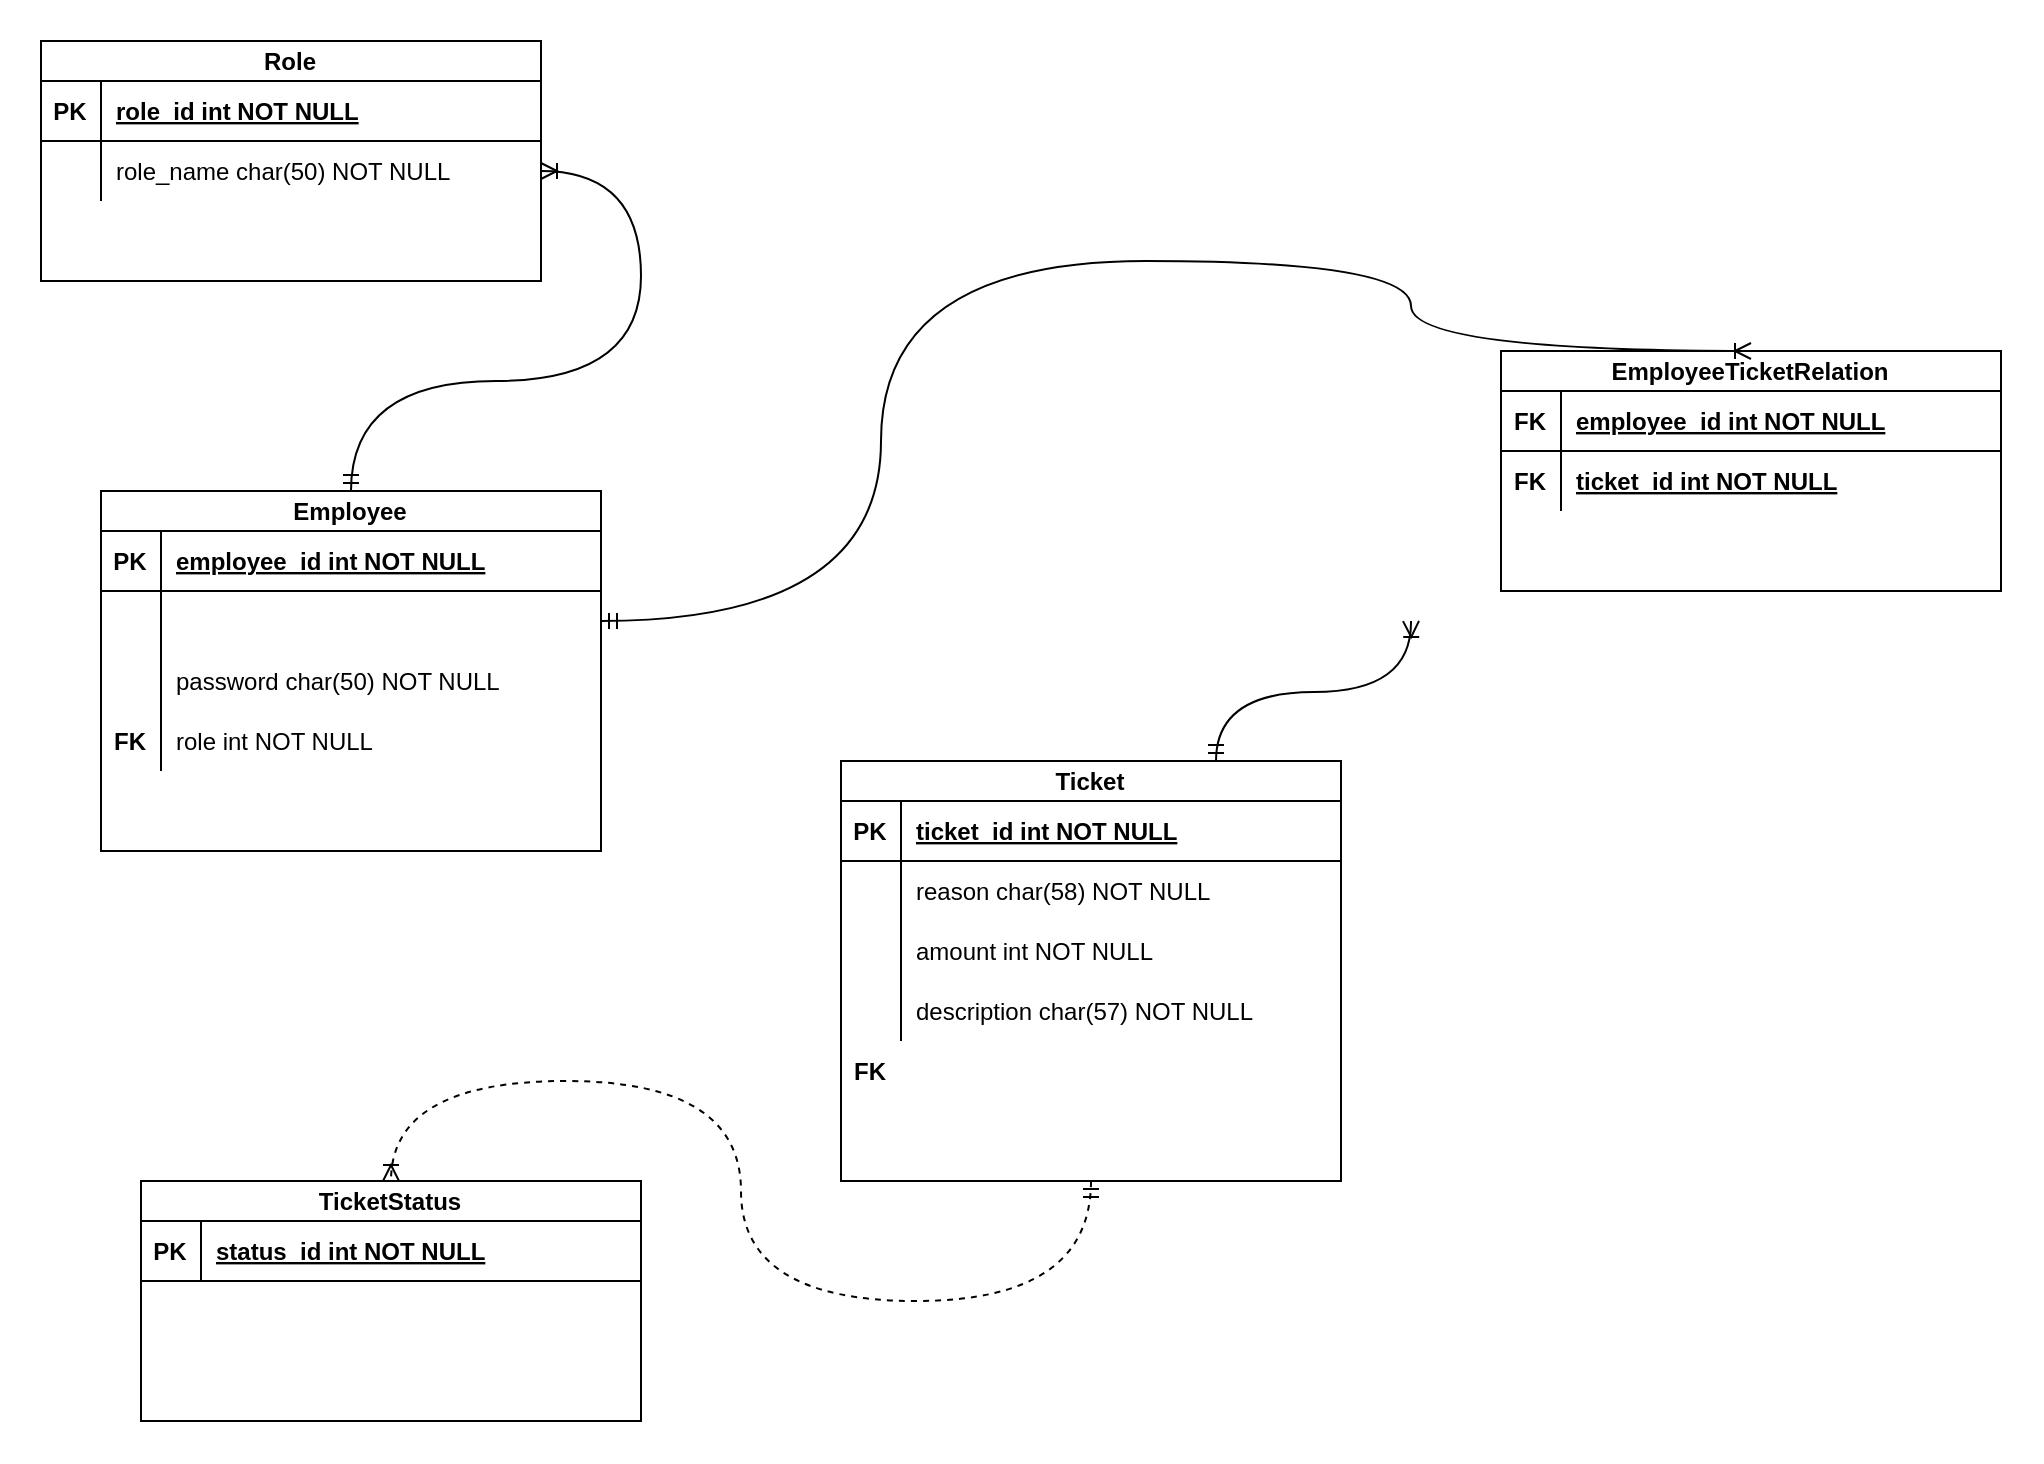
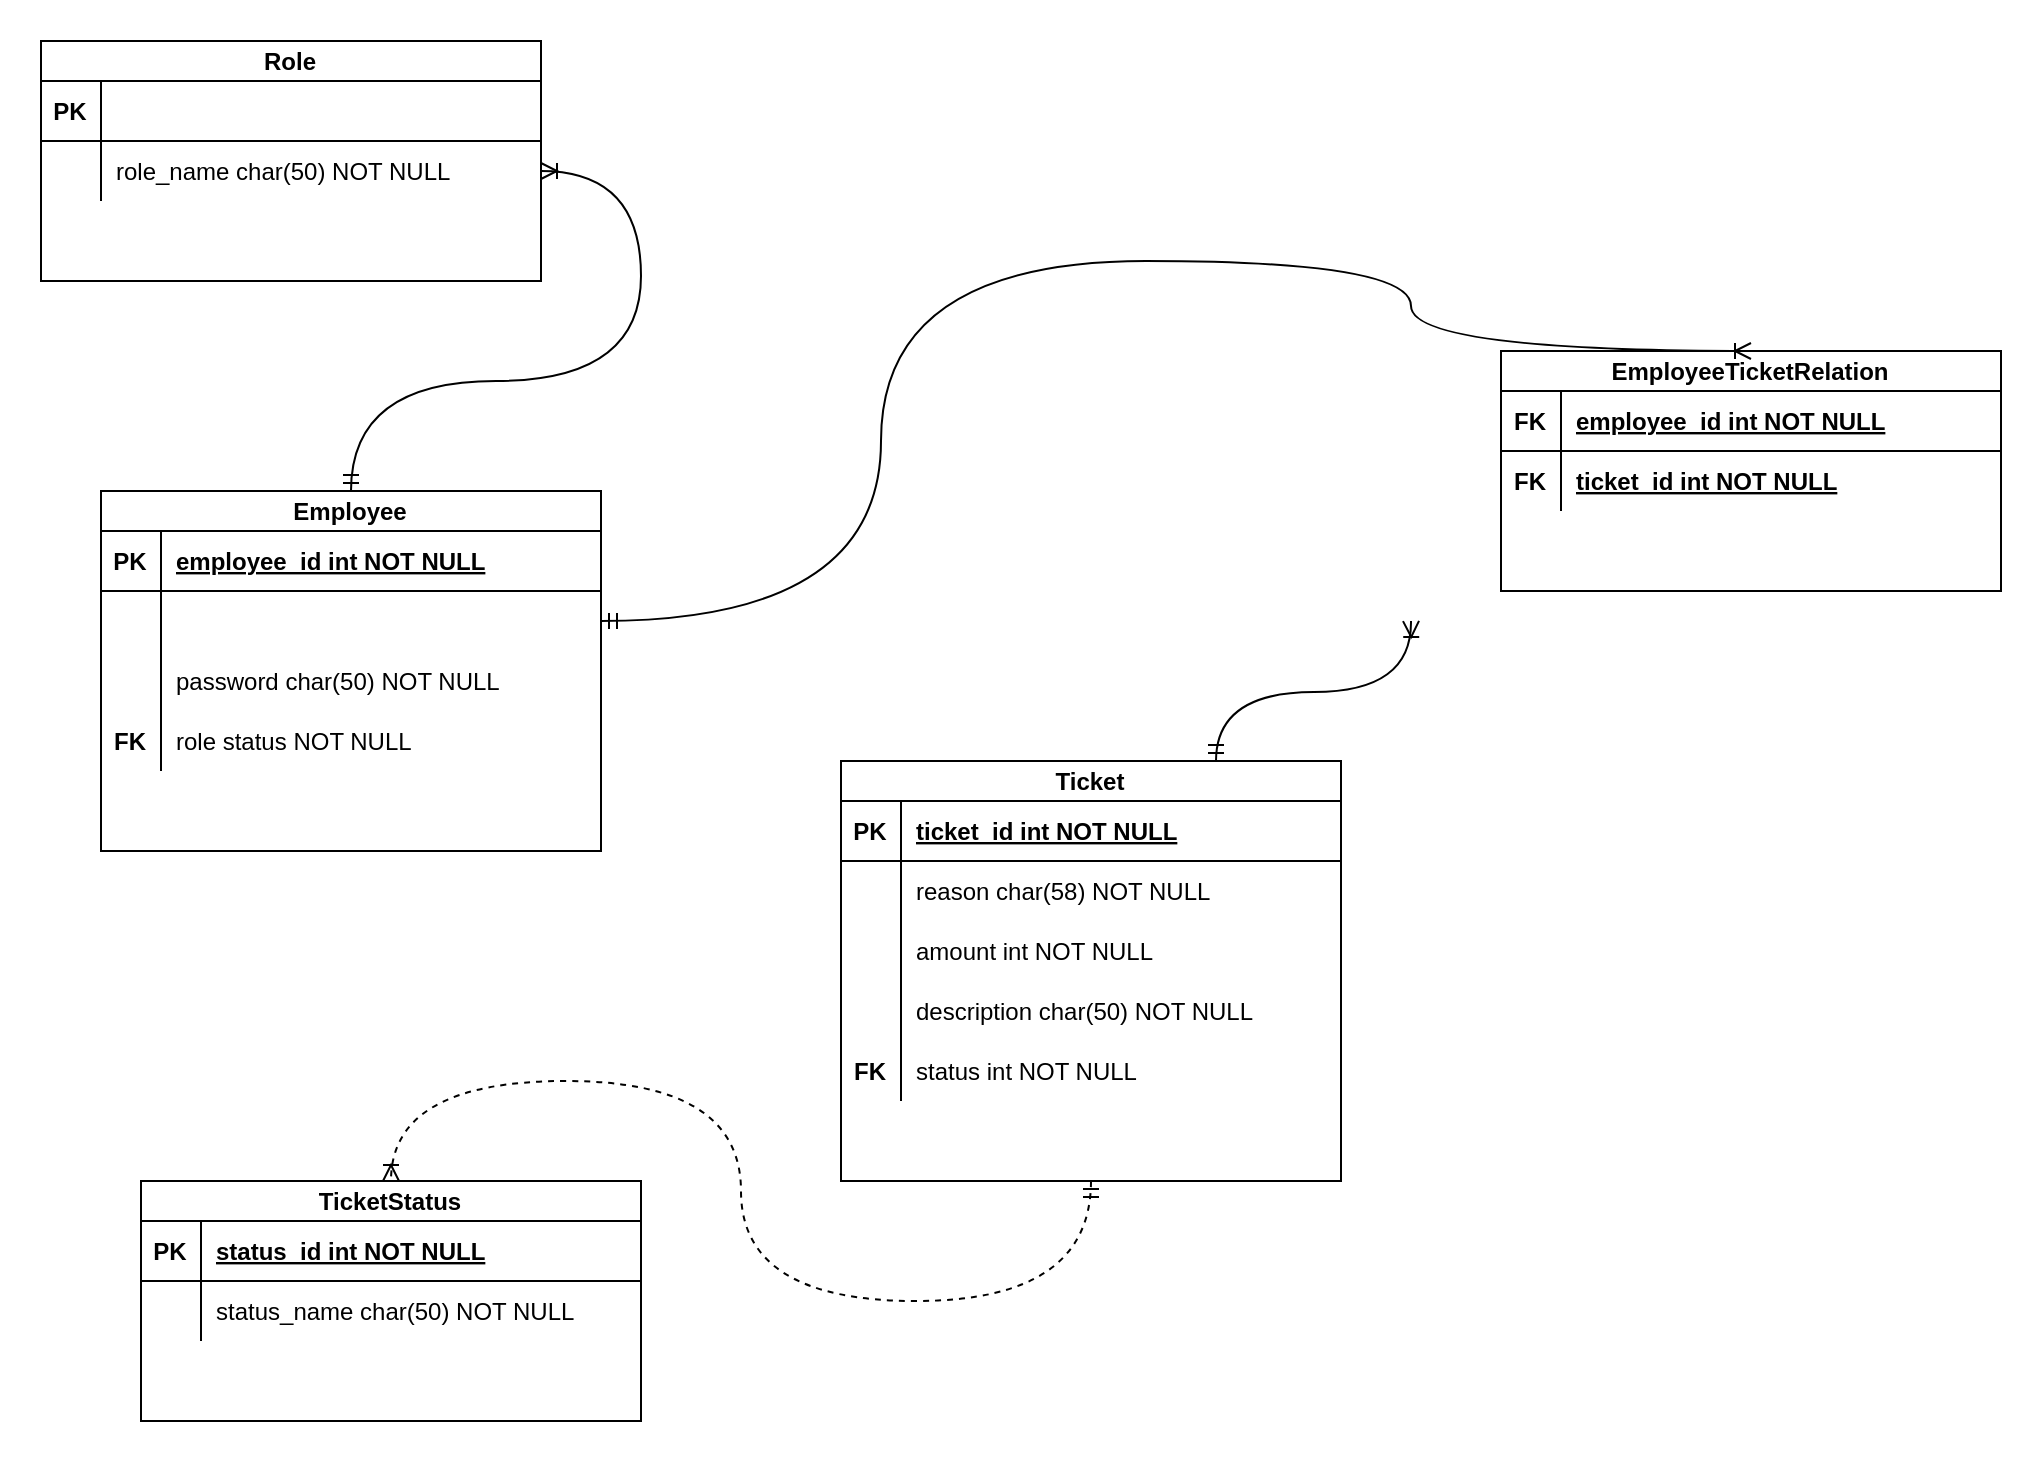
- <mxCell id="5" value="role_id int NOT NULL" style="shape=partialRectangle;overflow=hidden;connectable=0;fillColor=none;top=0;left=0;bottom=0;right=0;align=left;spacingLeft=6;fontStyle=5;" parent="3" vertex="1"><mxGeometry x="30" width="220" height="30" as="geometry"><mxRectangle width="220" height="30" as="alternateBounds" /></mxGeometry></mxCell>
- <mxCell id="20" value="role int NOT NULL" style="shape=partialRectangle;overflow=hidden;connectable=0;fillColor=none;top=0;left=0;bottom=0;right=0;align=left;spacingLeft=6;" vertex="1" parent="18"><mxGeometry x="30" width="220" height="30" as="geometry"><mxRectangle width="220" height="30" as="alternateBounds" /></mxGeometry></mxCell>
+ <mxCell id="20" value="role status NOT NULL" style="shape=partialRectangle;overflow=hidden;connectable=0;fillColor=none;top=0;left=0;bottom=0;right=0;align=left;spacingLeft=6;" vertex="1" parent="18"><mxGeometry x="30" width="220" height="30" as="geometry"><mxRectangle width="220" height="30" as="alternateBounds" /></mxGeometry></mxCell>
- <mxCell id="33" value="description char(57) NOT NULL" style="shape=partialRectangle;overflow=hidden;connectable=0;fillColor=none;top=0;left=0;bottom=0;right=0;align=left;spacingLeft=6;" vertex="1" parent="31"><mxGeometry x="30" width="220" height="30" as="geometry"><mxRectangle width="220" height="30" as="alternateBounds" /></mxGeometry></mxCell>
+ <mxCell id="33" value="description char(50) NOT NULL" style="shape=partialRectangle;overflow=hidden;connectable=0;fillColor=none;top=0;left=0;bottom=0;right=0;align=left;spacingLeft=6;" vertex="1" parent="31"><mxGeometry x="30" width="220" height="30" as="geometry"><mxRectangle width="220" height="30" as="alternateBounds" /></mxGeometry></mxCell>
+ <mxCell id="36" value="status int NOT NULL" style="shape=partialRectangle;overflow=hidden;connectable=0;fillColor=none;top=0;left=0;bottom=0;right=0;align=left;spacingLeft=6;" vertex="1" parent="34"><mxGeometry x="30" width="220" height="30" as="geometry"><mxRectangle width="220" height="30" as="alternateBounds" /></mxGeometry></mxCell>
+ <mxCell id="43" value="status_name char(50) NOT NULL" style="shape=partialRectangle;overflow=hidden;connectable=0;fillColor=none;top=0;left=0;bottom=0;right=0;align=left;spacingLeft=6;" vertex="1" parent="41"><mxGeometry x="30" width="220" height="30" as="geometry"><mxRectangle width="220" height="30" as="alternateBounds" /></mxGeometry></mxCell>
